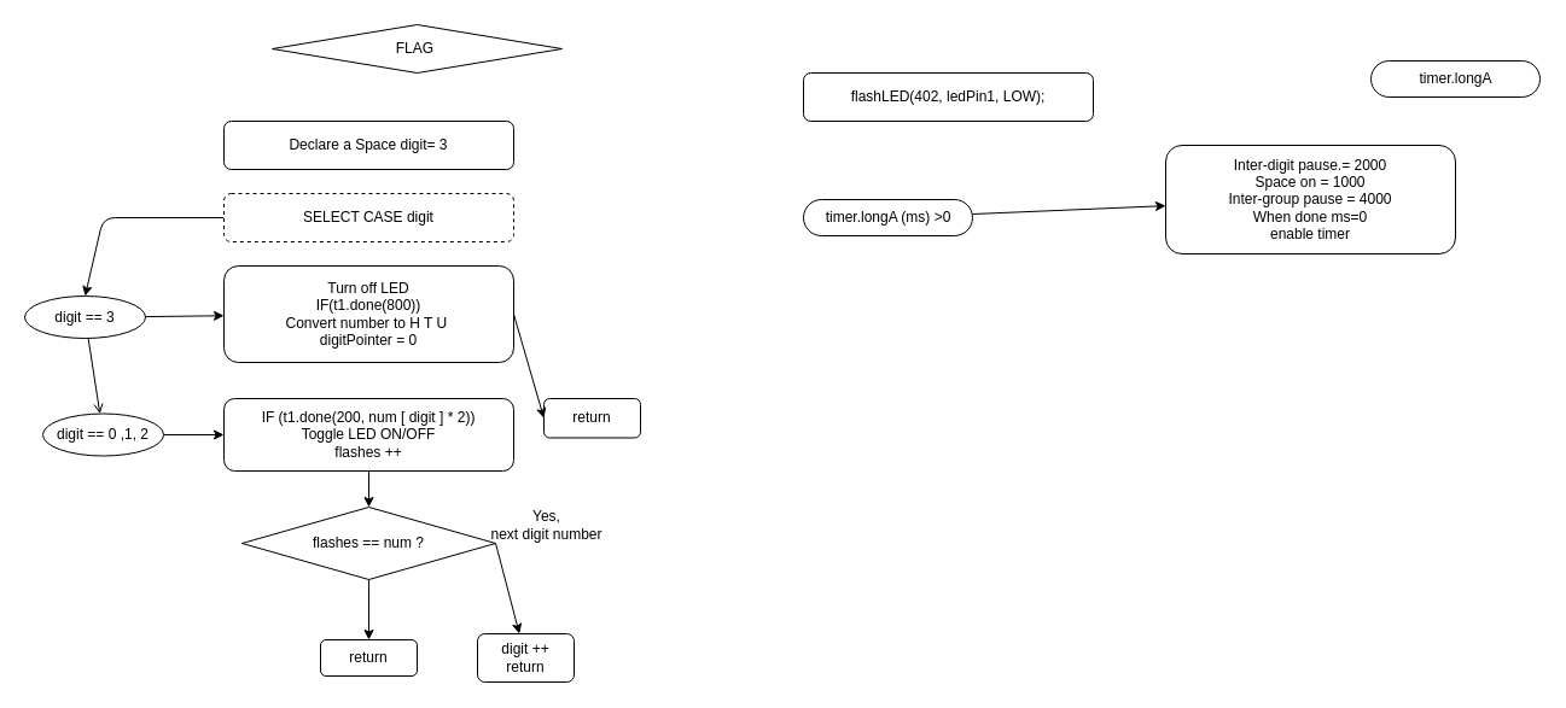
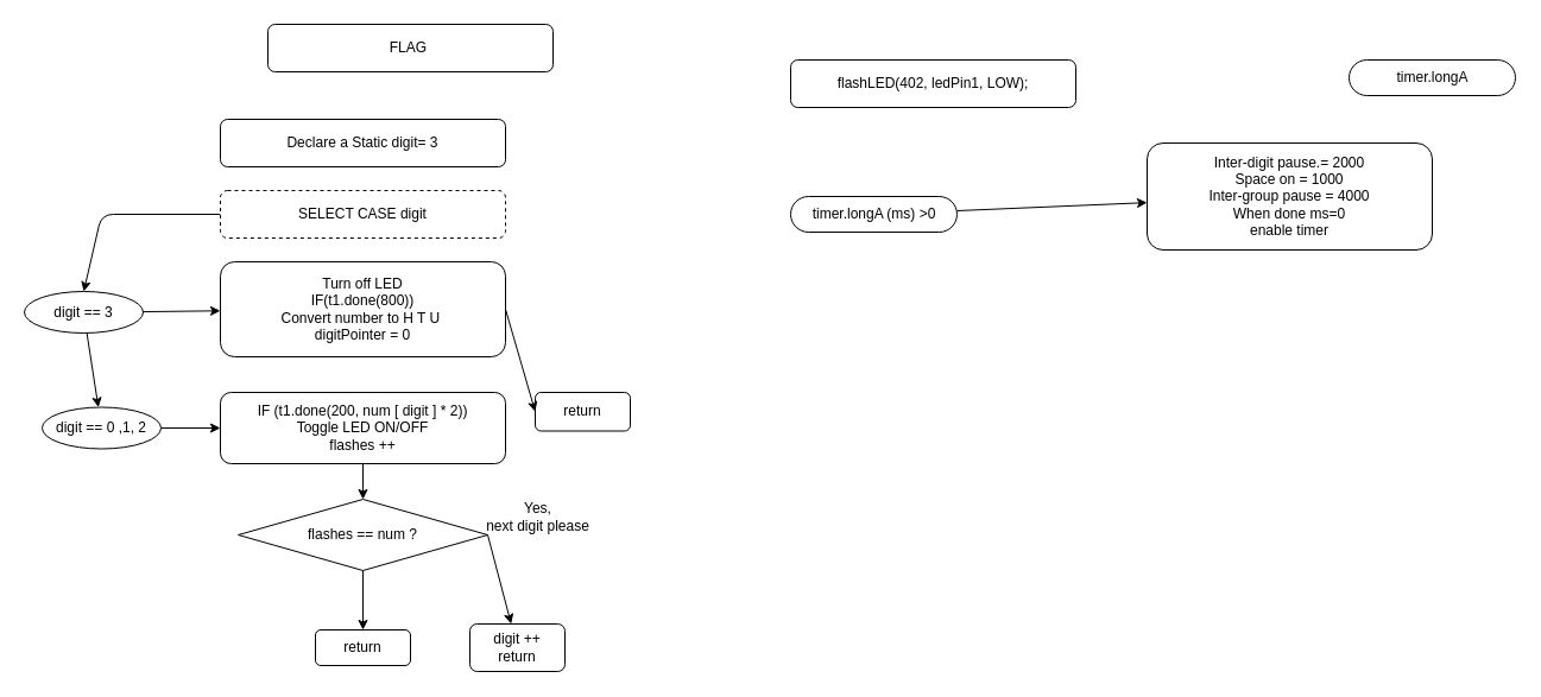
- <mxCell id="23" value="FLAG&amp;nbsp;" style="rhombus;whiteSpace=wrap;html=1;" parent="1" vertex="1"><mxGeometry x="225" width="240" height="40" as="geometry" y="20" /></mxCell>
+ <mxCell id="23" value="FLAG&amp;nbsp;" style="rounded=1;whiteSpace=wrap;html=1;" parent="1" vertex="1"><mxGeometry x="225" width="240" height="40" as="geometry" y="20" /></mxCell>
- <mxCell id="21" value="flashLED(402, ledPin1, LOW);" style="rounded=1;whiteSpace=wrap;html=1;" parent="1" vertex="1"><mxGeometry x="665" y="60" width="240" height="40" as="geometry" /></mxCell>
+ <mxCell id="21" value="flashLED(402, ledPin1, LOW);" style="rounded=1;whiteSpace=wrap;html=1;" parent="1" vertex="1"><mxGeometry x="665" y="50" width="240" height="40" as="geometry" /></mxCell>
- <mxCell id="9" value="Declare a Space digit= 3" style="rounded=1;whiteSpace=wrap;html=1;" parent="1" vertex="1"><mxGeometry x="185" y="100" width="240" height="40" as="geometry" /></mxCell>
+ <mxCell id="9" value="Declare a Static digit= 3" style="rounded=1;whiteSpace=wrap;html=1;" parent="1" vertex="1"><mxGeometry x="185" y="100" width="240" height="40" as="geometry" /></mxCell>
- <mxCell id="14" value="" style="edgeStyle=none;html=1;endArrow=open;" parent="1" source="15" target="17" edge="1"><mxGeometry relative="1" as="geometry" /></mxCell>
+ <mxCell id="14" value="" style="edgeStyle=none;html=1;" parent="1" source="15" target="17" edge="1"><mxGeometry relative="1" as="geometry" /></mxCell>
- <mxCell id="18" value="Yes,&lt;br&gt;next digit number" style="text;strokeColor=none;align=center;fillColor=none;html=1;verticalAlign=middle;whiteSpace=wrap;rounded=0;" parent="1" vertex="1"><mxGeometry x="375" y="420" width="155" height="30" as="geometry" /></mxCell>
+ <mxCell id="18" value="Yes,&lt;br&gt;next digit please" style="text;strokeColor=none;align=center;fillColor=none;html=1;verticalAlign=middle;whiteSpace=wrap;rounded=0;" parent="1" vertex="1"><mxGeometry x="375" y="420" width="155" height="30" as="geometry" /></mxCell>
